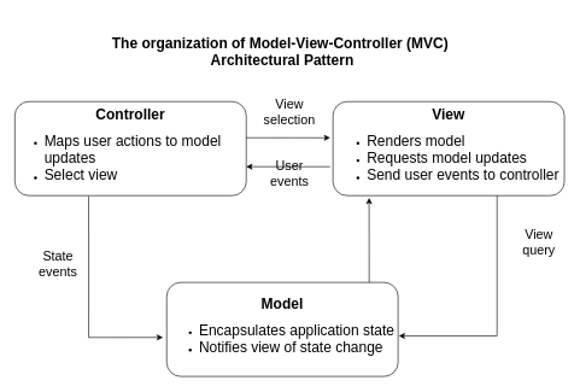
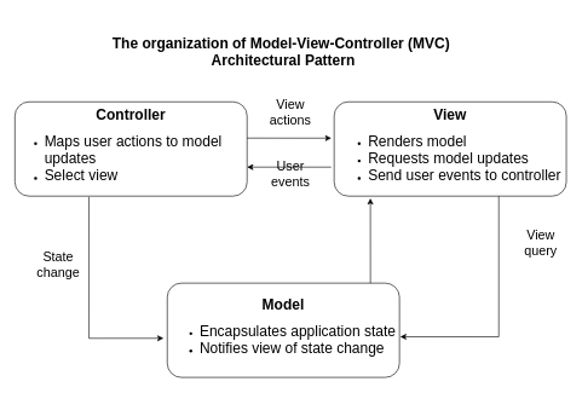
- <mxCell id="10" value="&lt;span style=&quot;font-size: 18px;&quot;&gt;View&lt;/span&gt;&lt;div&gt;&lt;span style=&quot;font-size: 18px;&quot;&gt;selection&lt;/span&gt;&lt;/div&gt;" style="text;html=1;align=center;verticalAlign=middle;whiteSpace=wrap;rounded=0;" vertex="1" parent="1"><mxGeometry x="370" y="140" width="60" height="30" as="geometry" /></mxCell>
+ <mxCell id="10" value="&lt;span style=&quot;font-size: 18px;&quot;&gt;View&lt;/span&gt;&lt;div&gt;&lt;span style=&quot;font-size: 18px;&quot;&gt;actions&lt;/span&gt;&lt;/div&gt;" style="text;html=1;align=center;verticalAlign=middle;whiteSpace=wrap;rounded=0;" vertex="1" parent="1"><mxGeometry x="370" y="140" width="60" height="30" as="geometry" /></mxCell>
- <mxCell id="14" value="&lt;span style=&quot;font-size: 18px;&quot;&gt;State&lt;/span&gt;&lt;div&gt;&lt;span style=&quot;font-size: 18px;&quot;&gt;events&lt;/span&gt;&lt;/div&gt;" style="text;html=1;align=center;verticalAlign=middle;whiteSpace=wrap;rounded=0;" vertex="1" parent="1"><mxGeometry x="50" y="350" width="60" height="30" as="geometry" /></mxCell>
+ <mxCell id="14" value="&lt;span style=&quot;font-size: 18px;&quot;&gt;State&lt;/span&gt;&lt;div&gt;&lt;span style=&quot;font-size: 18px;&quot;&gt;change&lt;/span&gt;&lt;/div&gt;" style="text;html=1;align=center;verticalAlign=middle;whiteSpace=wrap;rounded=0;" vertex="1" parent="1"><mxGeometry x="50" y="350" width="60" height="30" as="geometry" /></mxCell>
